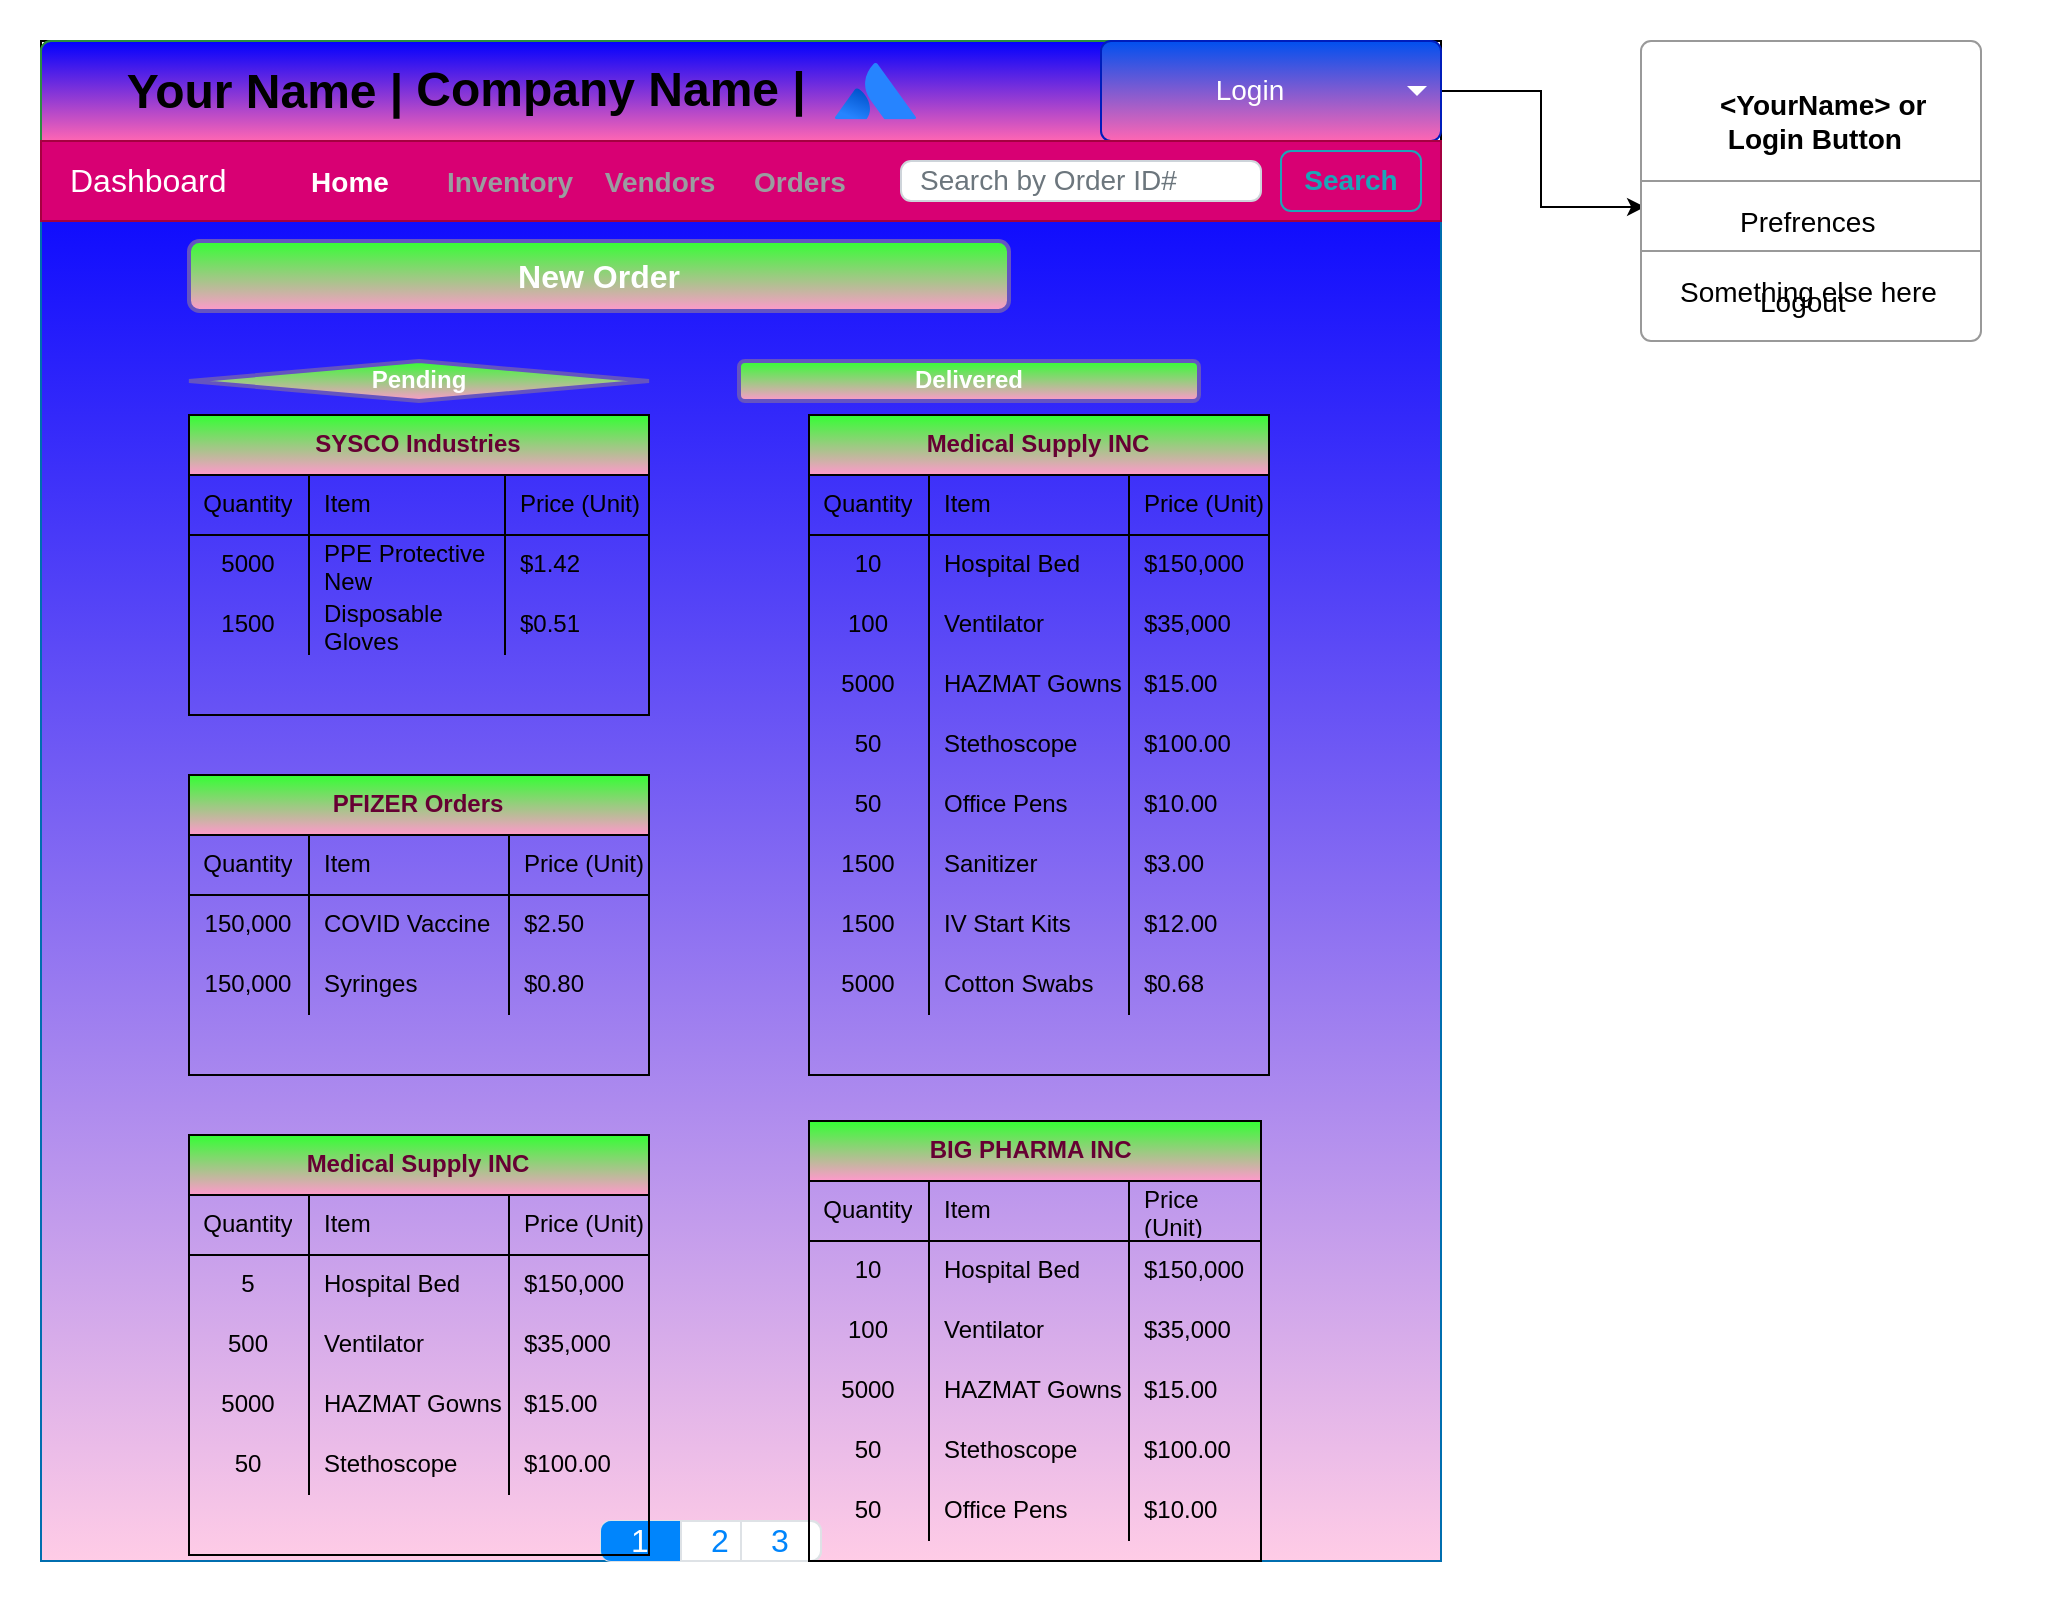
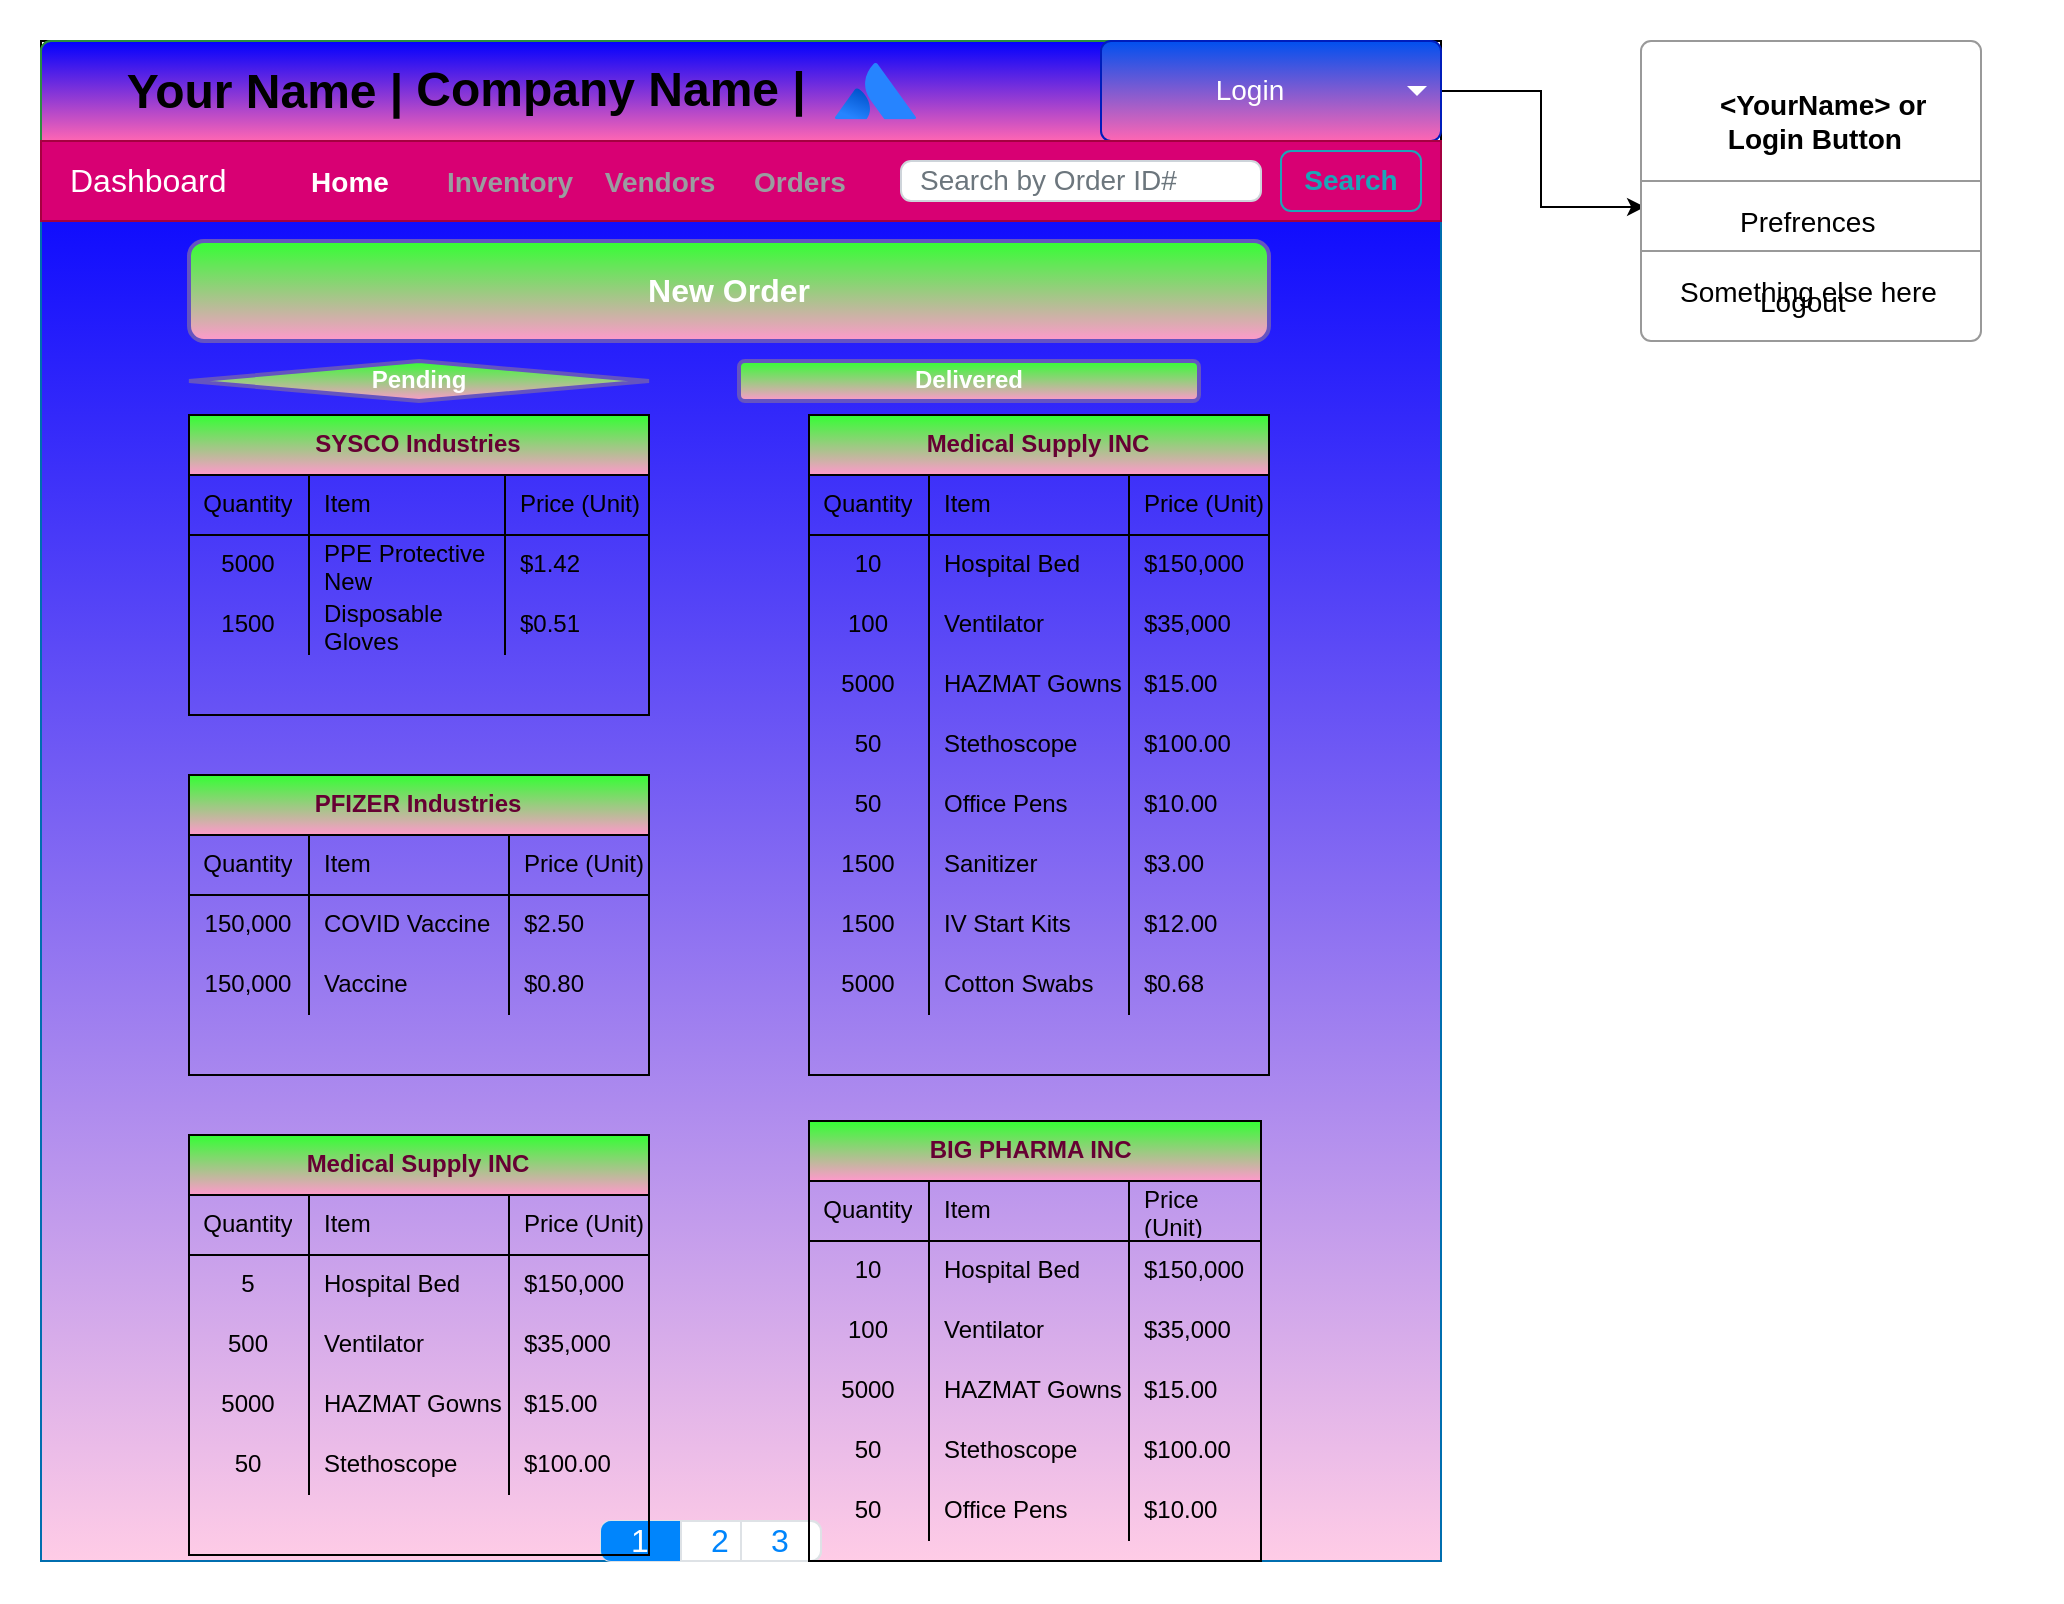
- <mxCell id="116" value="&lt;font style=&quot;font-size: 16px&quot;&gt;New Order&lt;/font&gt;" style="dashed=0;html=1;rounded=1;strokeColor=#6554C0;fontSize=12;align=center;fontStyle=1;strokeWidth=2;fontColor=#ffffff;fillColor=#33FF33;gradientColor=#FF99CC;" vertex="1" parent="1"><mxGeometry x="94" y="120" width="410" height="35" as="geometry" /></mxCell>
+ <mxCell id="116" value="&lt;font style=&quot;font-size: 16px&quot;&gt;New Order&lt;/font&gt;" style="dashed=0;html=1;rounded=1;strokeColor=#6554C0;fontSize=12;align=center;fontStyle=1;strokeWidth=2;fontColor=#ffffff;fillColor=#33FF33;gradientColor=#FF99CC;" vertex="1" parent="1"><mxGeometry x="94" y="120" width="540" height="50" as="geometry" /></mxCell>
- <mxCell id="45" value="&lt;font color=&quot;#660033&quot;&gt;PFIZER Orders&lt;/font&gt;" style="shape=table;html=1;whiteSpace=wrap;startSize=30;container=1;collapsible=0;childLayout=tableLayout;fixedRows=1;rowLines=0;fontStyle=1;align=center;fillColor=#33FF33;gradientColor=#FF99CC;fontColor=#000000;" vertex="1" parent="1"><mxGeometry x="94" y="387" width="230" height="150" as="geometry" /></mxCell>
+ <mxCell id="45" value="&lt;font color=&quot;#660033&quot;&gt;PFIZER Industries&lt;/font&gt;" style="shape=table;html=1;whiteSpace=wrap;startSize=30;container=1;collapsible=0;childLayout=tableLayout;fixedRows=1;rowLines=0;fontStyle=1;align=center;fillColor=#33FF33;gradientColor=#FF99CC;fontColor=#000000;" vertex="1" parent="1"><mxGeometry x="94" y="387" width="230" height="150" as="geometry" /></mxCell>
- <mxCell id="56" value="Syringes" style="shape=partialRectangle;html=1;whiteSpace=wrap;connectable=0;fillColor=none;top=0;left=0;bottom=0;right=0;align=left;spacingLeft=6;overflow=hidden;" vertex="1" parent="54"><mxGeometry x="60" width="100" height="30" as="geometry" /></mxCell>
+ <mxCell id="56" value="Vaccine" style="shape=partialRectangle;html=1;whiteSpace=wrap;connectable=0;fillColor=none;top=0;left=0;bottom=0;right=0;align=left;spacingLeft=6;overflow=hidden;" vertex="1" parent="54"><mxGeometry x="60" width="100" height="30" as="geometry" /></mxCell>
